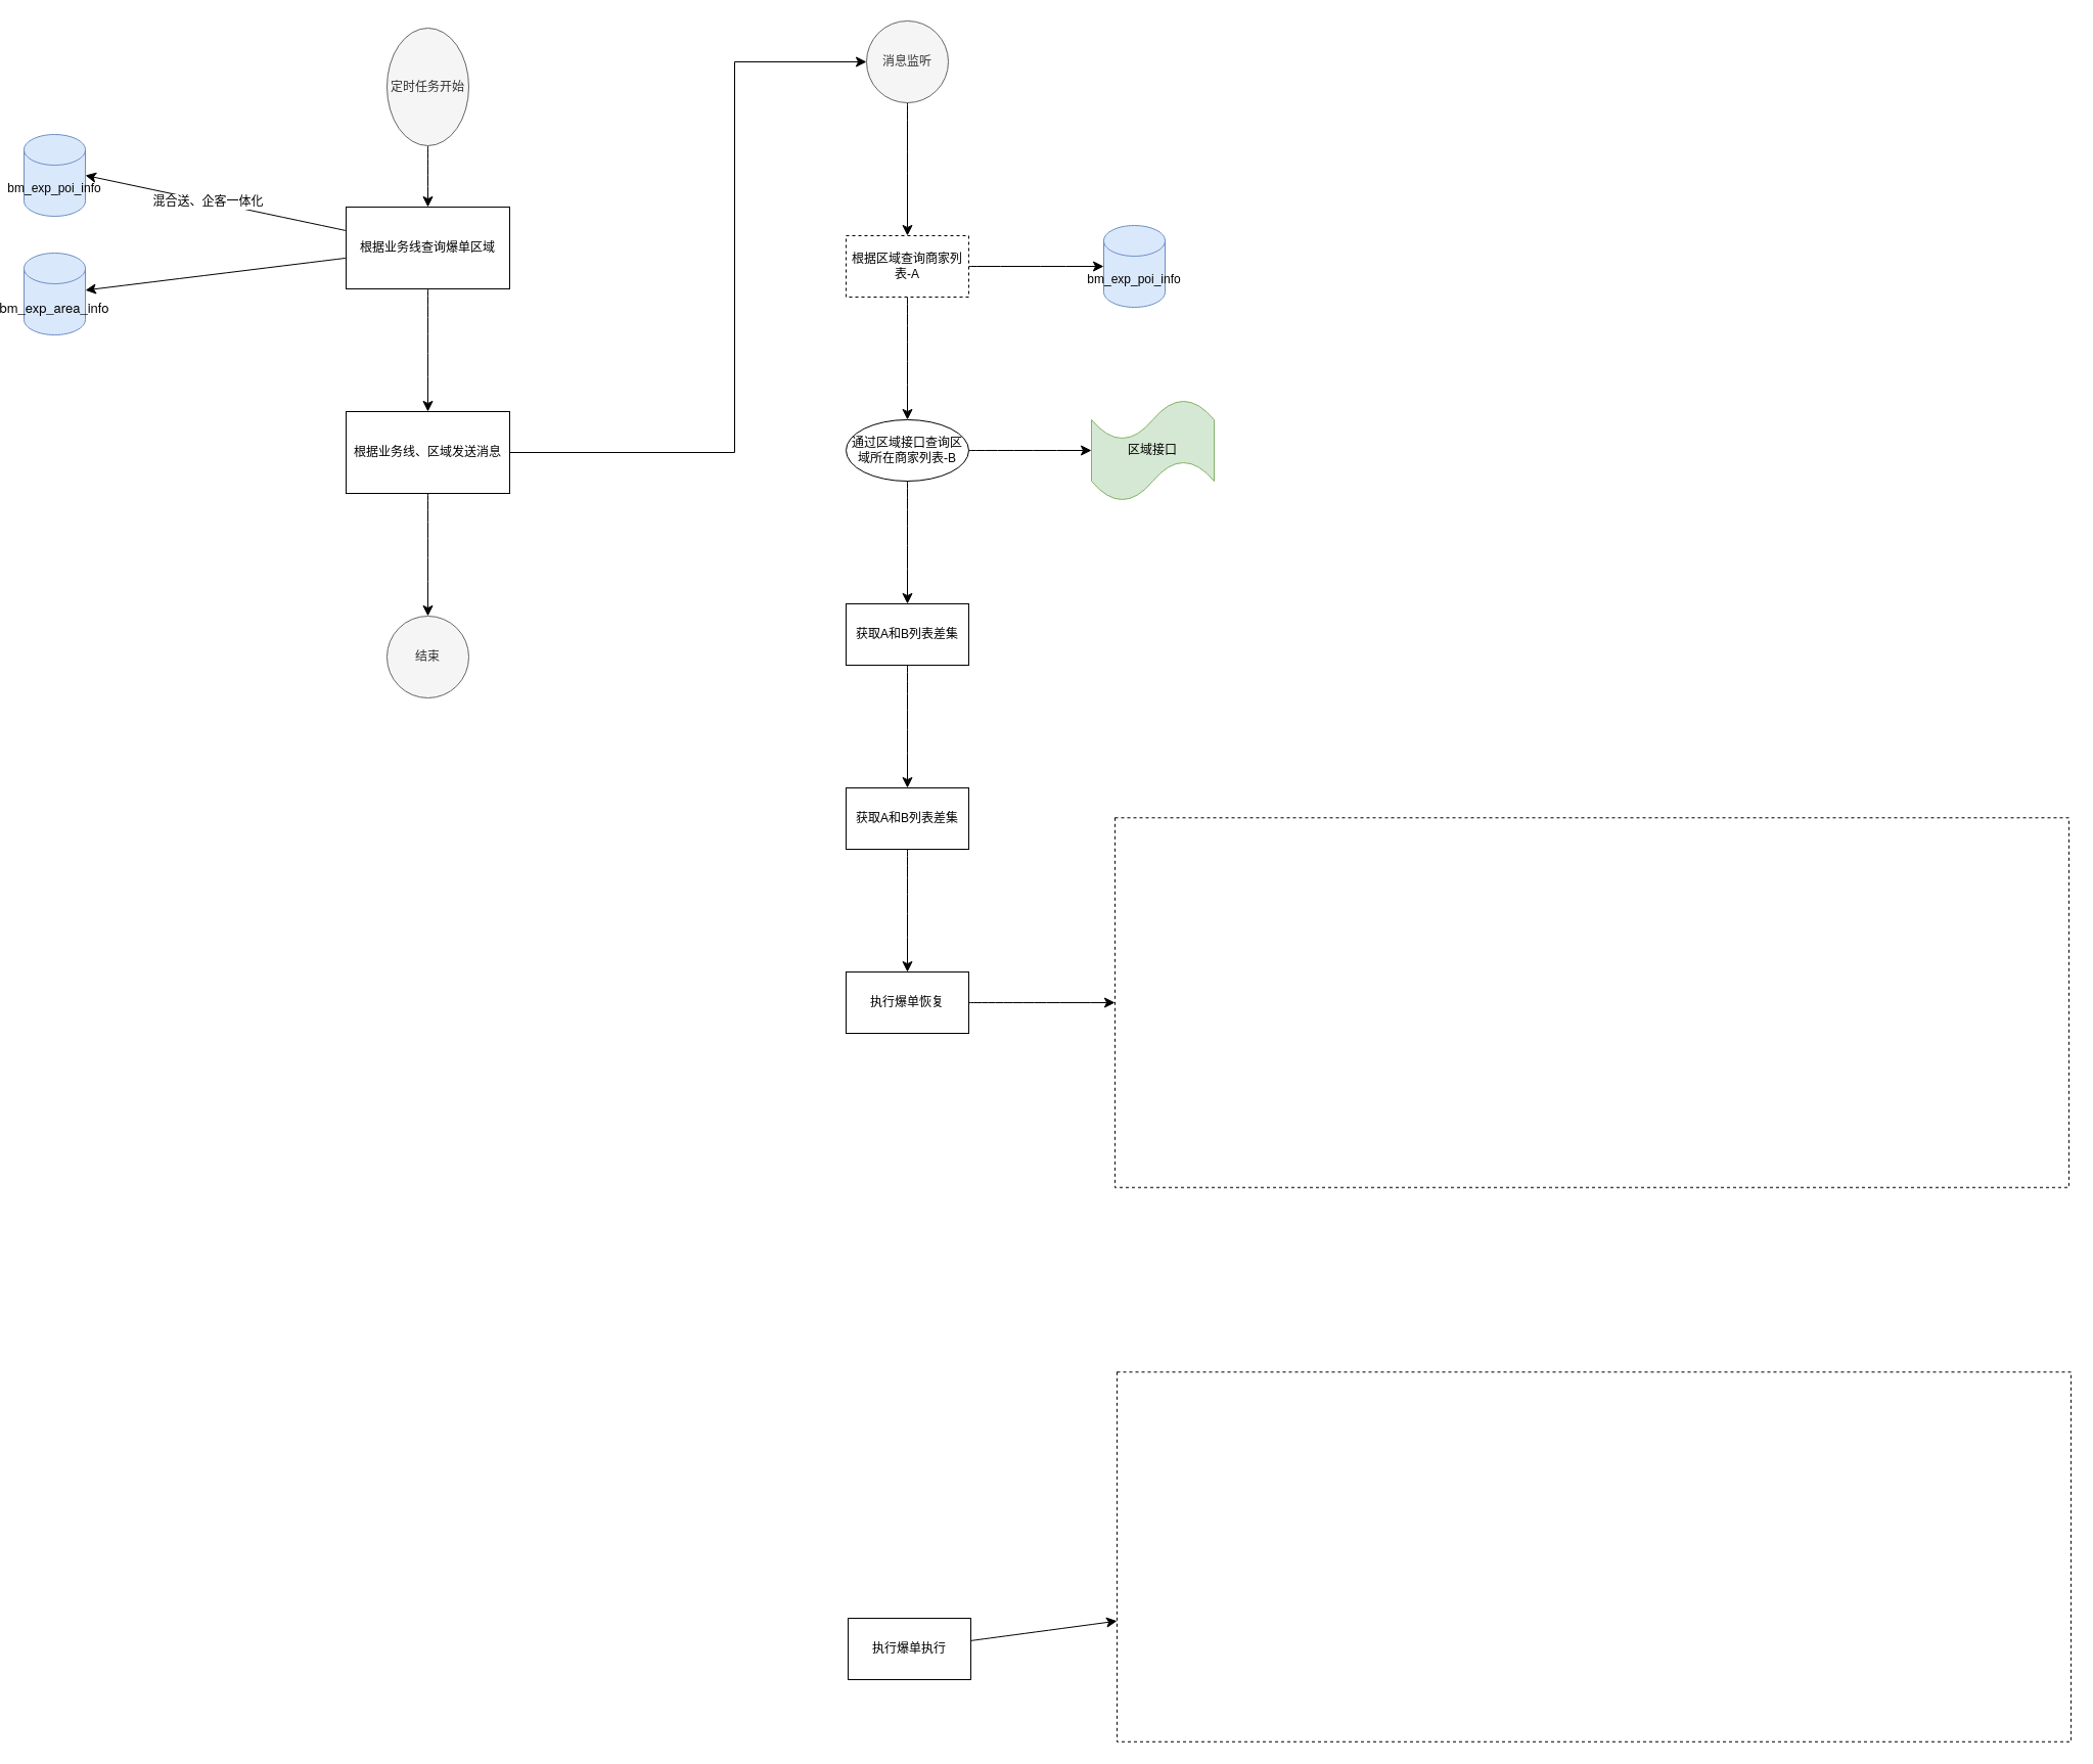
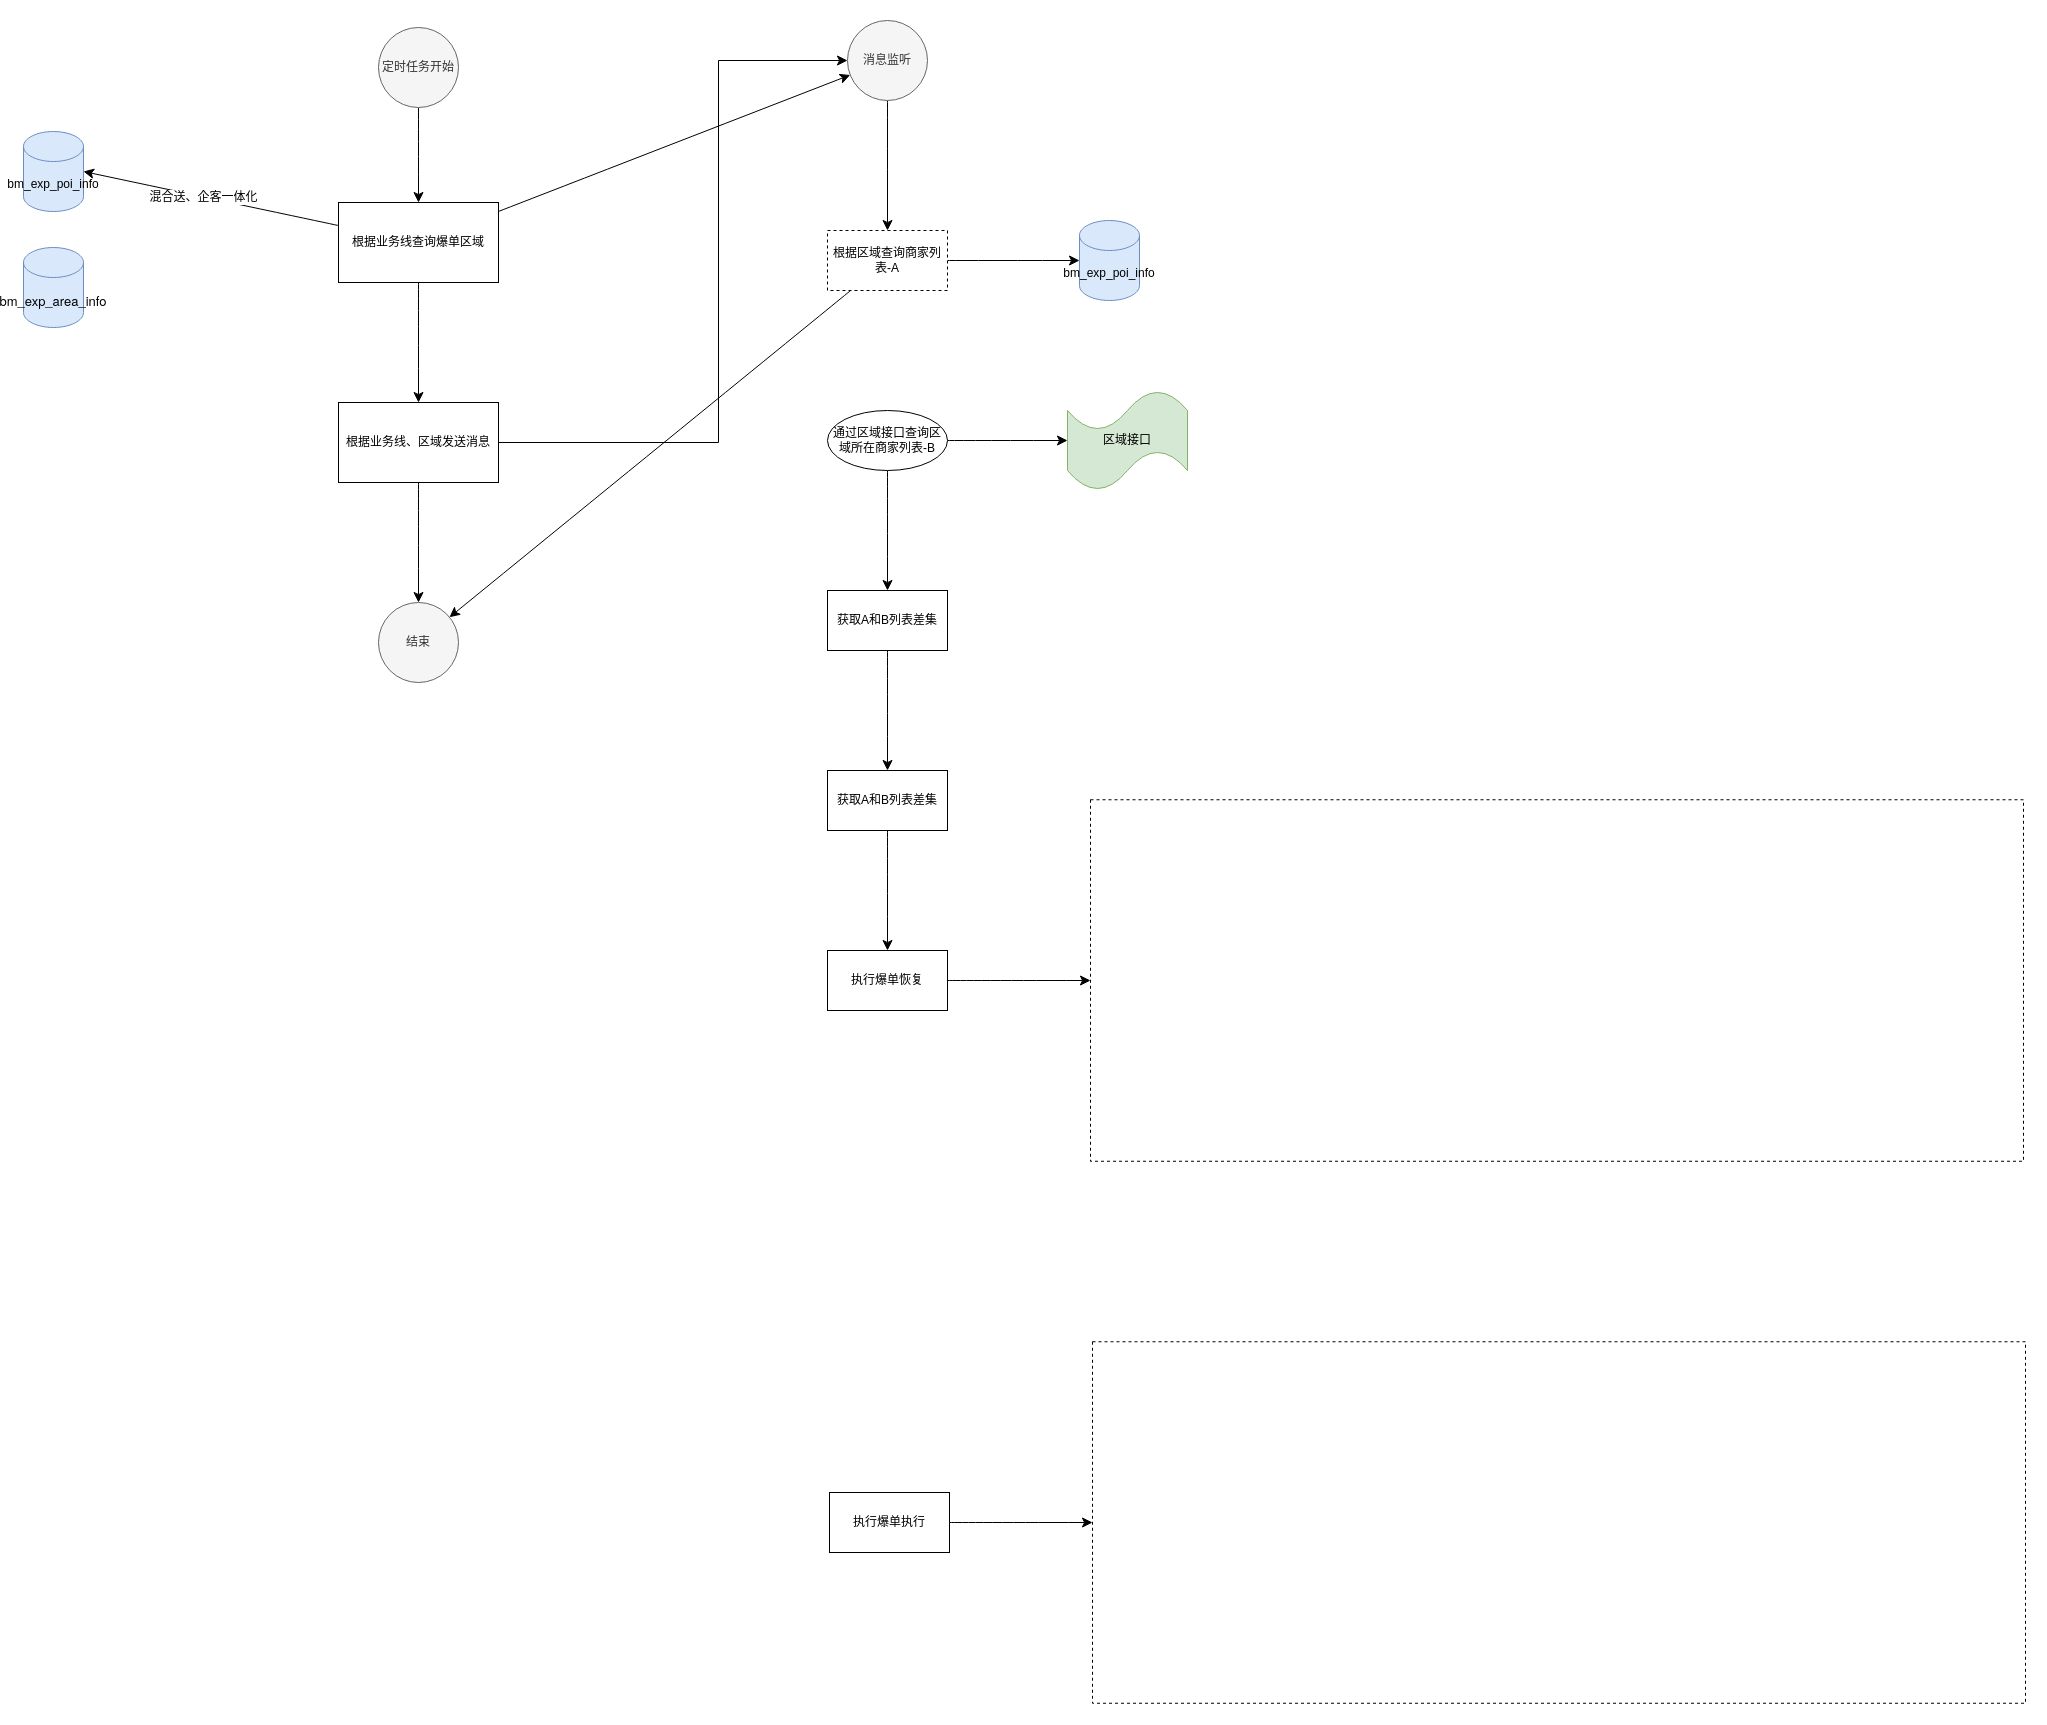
- <mxCell id="7" value="定时任务开始" style="ellipse;whiteSpace=wrap;html=1;fillColor=#f5f5f5;fontColor=#333333;strokeColor=#666666;" vertex="1" parent="1"><mxGeometry x="375" y="27" width="80" height="115" as="geometry" /></mxCell>
+ <mxCell id="7" value="定时任务开始" style="ellipse;whiteSpace=wrap;html=1;fillColor=#f5f5f5;fontColor=#333333;strokeColor=#666666;" vertex="1" parent="1"><mxGeometry x="375" y="27" width="80" height="80" as="geometry" /></mxCell>
- <mxCell id="4" style="edgeStyle=none;curved=1;rounded=0;orthogonalLoop=1;jettySize=auto;html=1;fontSize=12;startSize=8;endSize=8;" edge="1" parent="1" source="5" target="18"><mxGeometry relative="1" as="geometry" /></mxCell>
+ <mxCell id="4" style="edgeStyle=none;curved=1;rounded=0;orthogonalLoop=1;jettySize=auto;html=1;fontSize=12;startSize=8;endSize=8;" edge="1" parent="1" source="5" target="13"><mxGeometry relative="1" as="geometry" /></mxCell>
- <mxCell id="15" value="" style="edgeStyle=none;curved=1;rounded=0;orthogonalLoop=1;jettySize=auto;html=1;fontSize=12;startSize=8;endSize=8;" edge="1" parent="1" source="16" target="24"><mxGeometry relative="1" as="geometry" /></mxCell>
+ <mxCell id="15" value="" style="edgeStyle=none;curved=1;rounded=0;orthogonalLoop=1;jettySize=auto;html=1;fontSize=12;startSize=8;endSize=8;" edge="1" parent="1" source="16" target="11"><mxGeometry relative="1" as="geometry" /></mxCell>
- <mxCell id="33" value="执行爆单执行" style="whiteSpace=wrap;html=1;rounded=0;" vertex="1" parent="1"><mxGeometry x="826" y="1582" width="120" height="60" as="geometry" /></mxCell>
+ <mxCell id="33" value="执行爆单执行" style="whiteSpace=wrap;html=1;rounded=0;" vertex="1" parent="1"><mxGeometry x="826" y="1492" width="120" height="60" as="geometry" /></mxCell>
